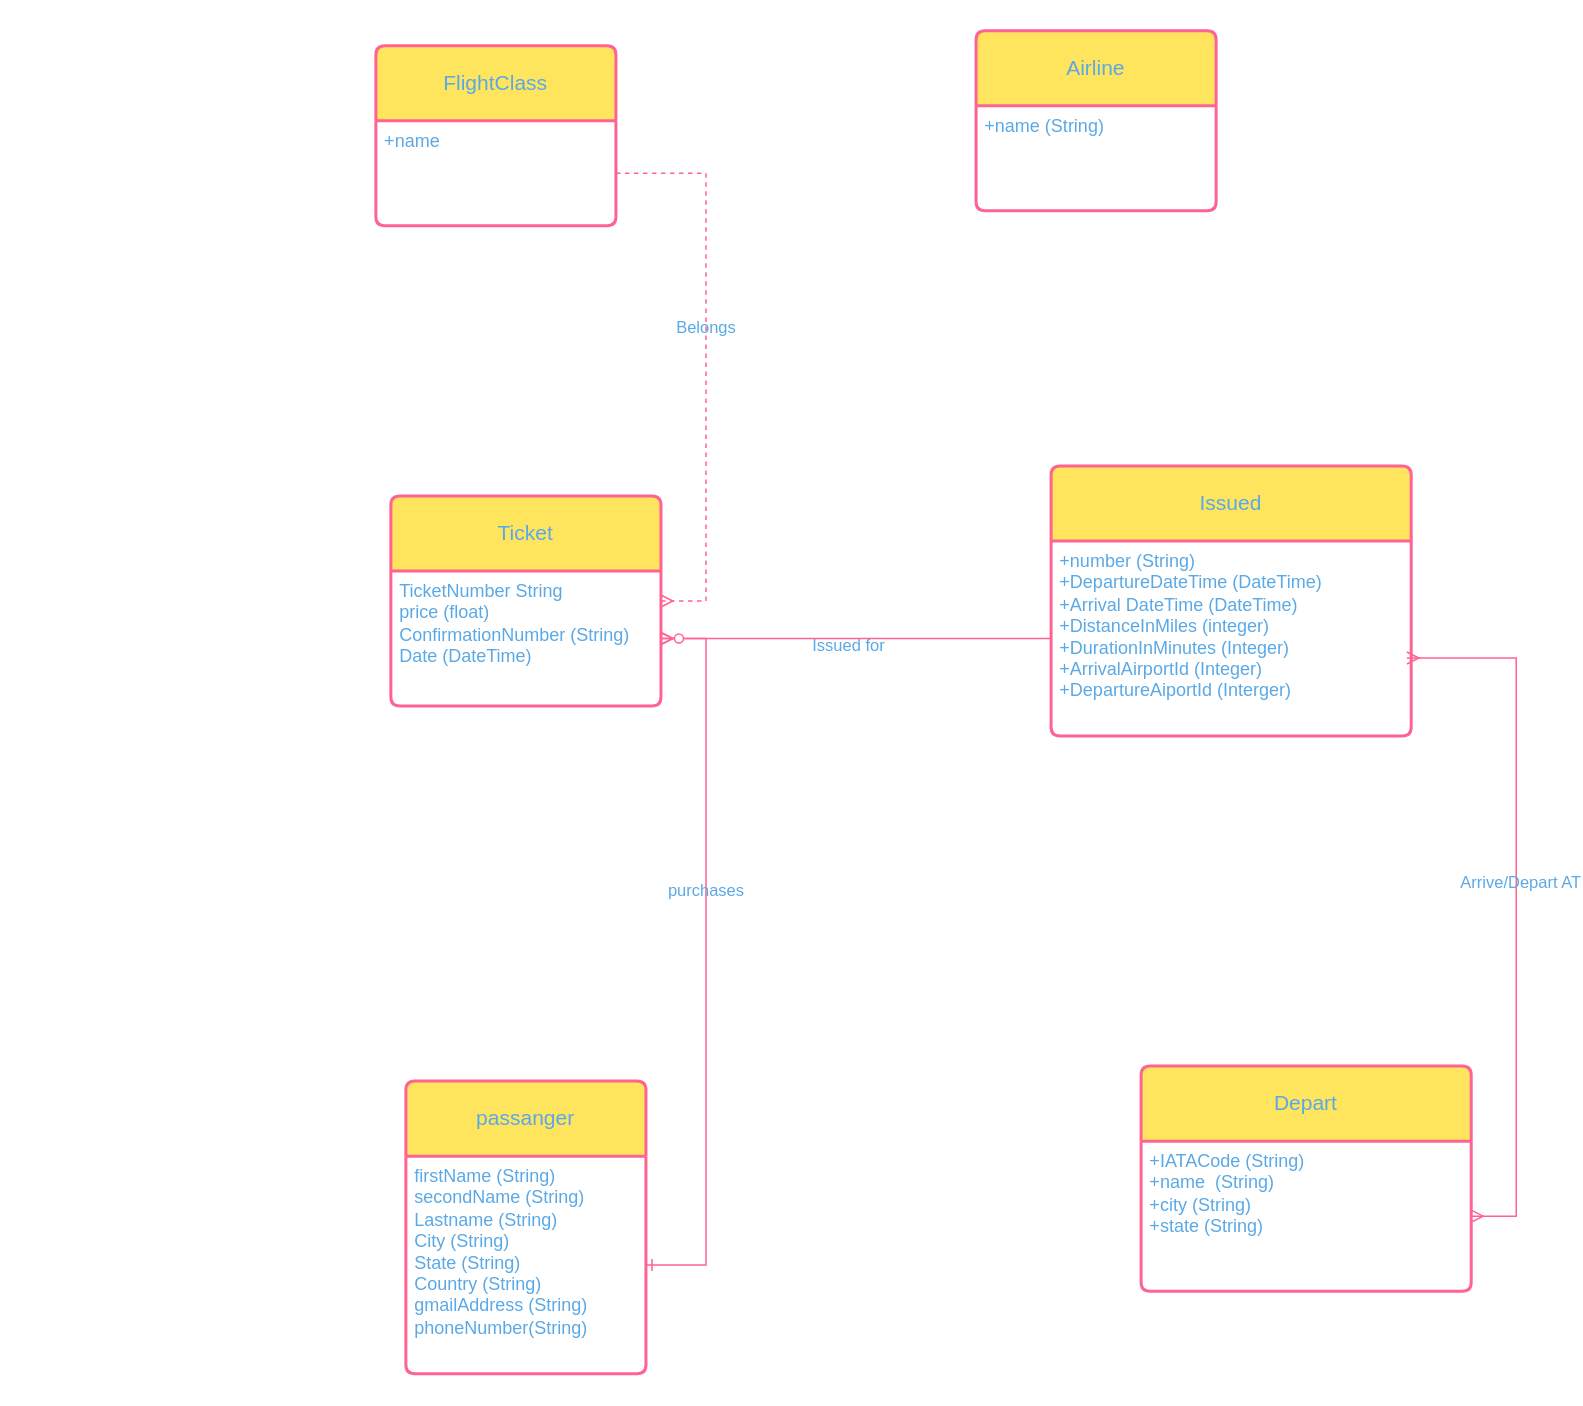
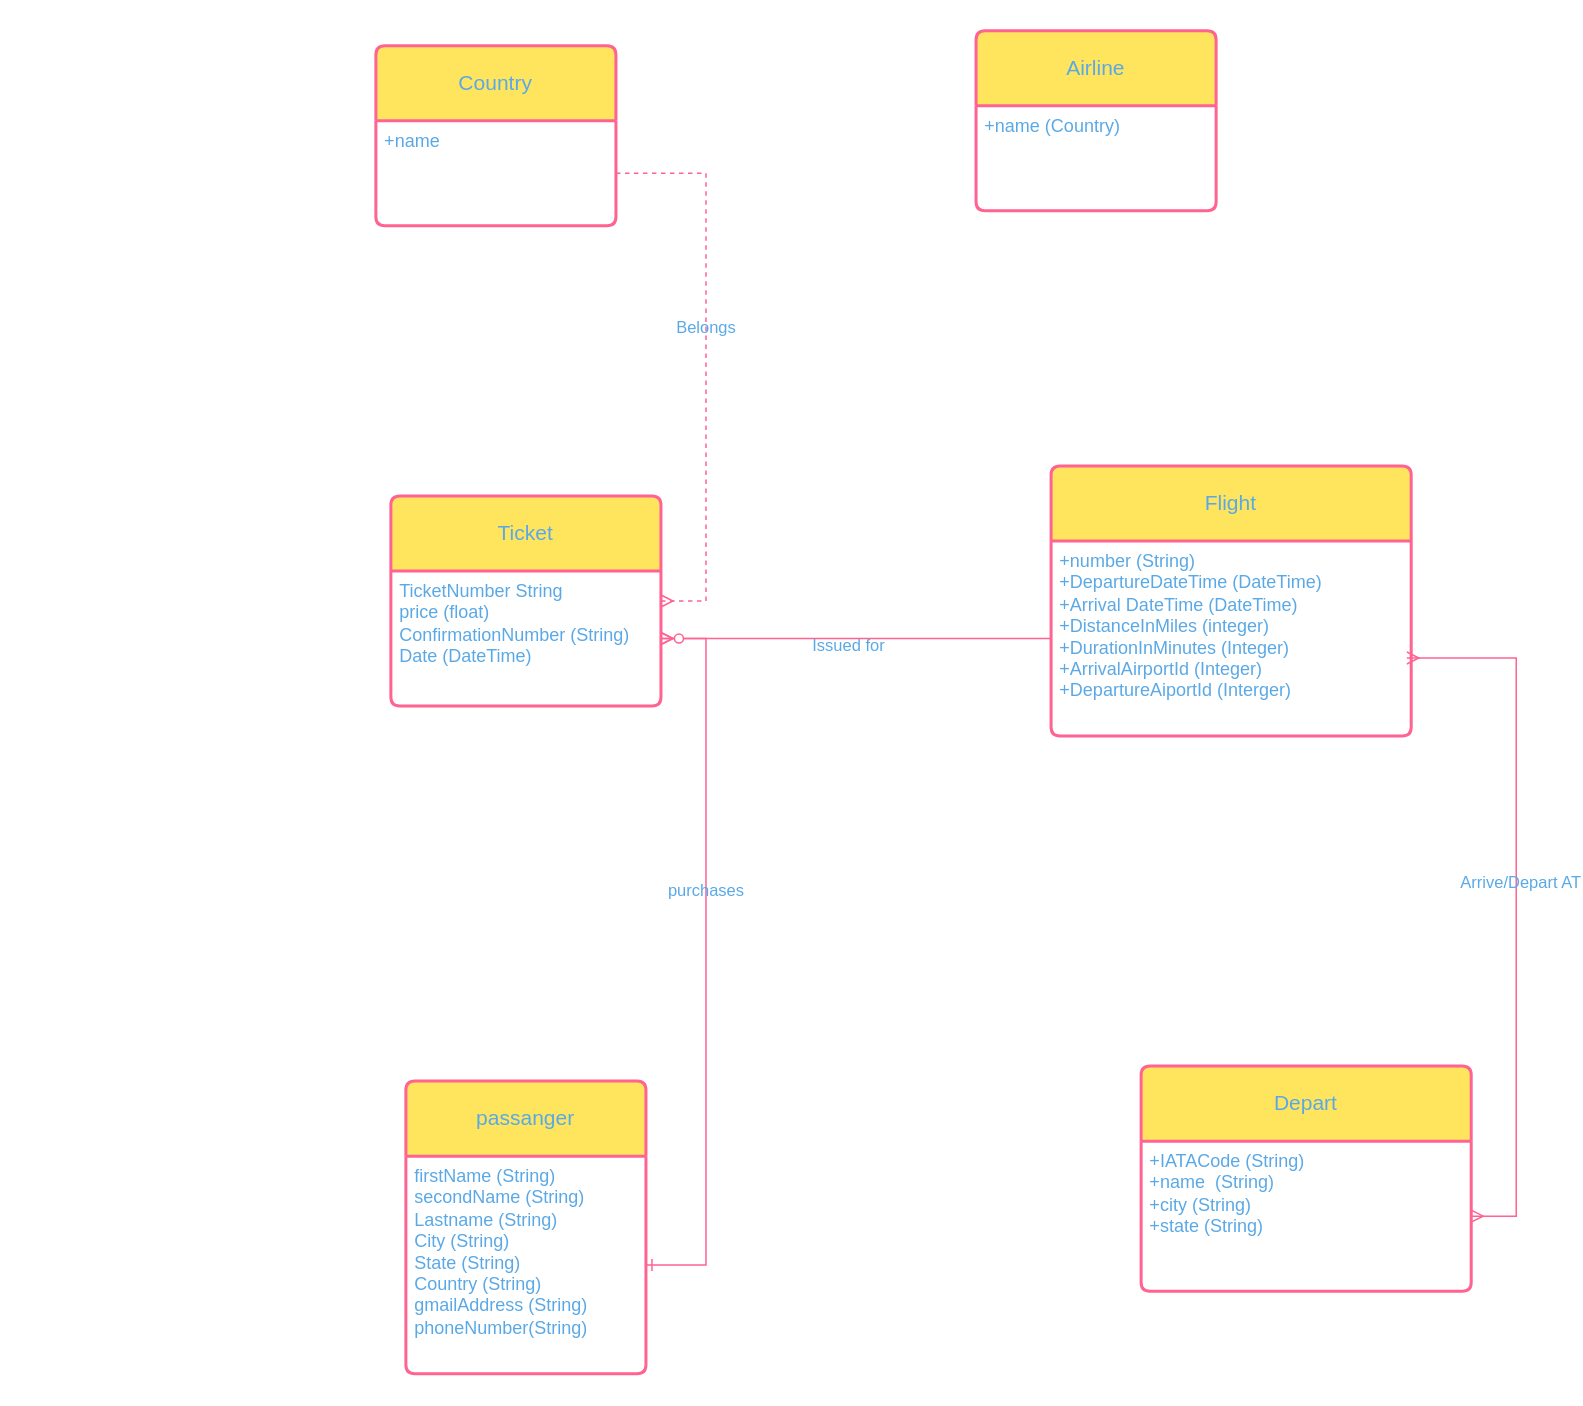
- <mxCell id="18" value="FlightClass" style="swimlane;childLayout=stackLayout;horizontal=1;startSize=50;horizontalStack=0;rounded=1;fontSize=14;fontStyle=0;strokeWidth=2;resizeParent=0;resizeLast=1;shadow=0;dashed=0;align=center;arcSize=4;whiteSpace=wrap;html=1;labelBackgroundColor=none;fillColor=#FFE45E;strokeColor=#FF6392;fontColor=#5AA9E6;" parent="1" vertex="1"><mxGeometry x="250" y="30" width="160" height="120" as="geometry" /></mxCell>
+ <mxCell id="18" value="Country" style="swimlane;childLayout=stackLayout;horizontal=1;startSize=50;horizontalStack=0;rounded=1;fontSize=14;fontStyle=0;strokeWidth=2;resizeParent=0;resizeLast=1;shadow=0;dashed=0;align=center;arcSize=4;whiteSpace=wrap;html=1;labelBackgroundColor=none;fillColor=#FFE45E;strokeColor=#FF6392;fontColor=#5AA9E6;" parent="1" vertex="1"><mxGeometry x="250" y="30" width="160" height="120" as="geometry" /></mxCell>
- <mxCell id="17" value="+name (String)" style="align=left;strokeColor=none;fillColor=none;spacingLeft=4;spacingRight=4;fontSize=12;verticalAlign=top;resizable=0;rotatable=0;part=1;html=1;whiteSpace=wrap;labelBackgroundColor=none;fontColor=#5AA9E6;" parent="16" vertex="1"><mxGeometry y="50" width="160" height="70" as="geometry" /></mxCell>
+ <mxCell id="17" value="+name (Country)" style="align=left;strokeColor=none;fillColor=none;spacingLeft=4;spacingRight=4;fontSize=12;verticalAlign=top;resizable=0;rotatable=0;part=1;html=1;whiteSpace=wrap;labelBackgroundColor=none;fontColor=#5AA9E6;" parent="16" vertex="1"><mxGeometry y="50" width="160" height="70" as="geometry" /></mxCell>
- <mxCell id="4" value="Issued" style="swimlane;childLayout=stackLayout;horizontal=1;startSize=50;horizontalStack=0;rounded=1;fontSize=14;fontStyle=0;strokeWidth=2;resizeParent=0;resizeLast=1;shadow=0;dashed=0;align=center;arcSize=4;whiteSpace=wrap;html=1;labelBackgroundColor=none;fillColor=#FFE45E;strokeColor=#FF6392;fontColor=#5AA9E6;" parent="1" vertex="1"><mxGeometry x="700" y="310" width="240" height="180" as="geometry" /></mxCell>
+ <mxCell id="4" value="Flight" style="swimlane;childLayout=stackLayout;horizontal=1;startSize=50;horizontalStack=0;rounded=1;fontSize=14;fontStyle=0;strokeWidth=2;resizeParent=0;resizeLast=1;shadow=0;dashed=0;align=center;arcSize=4;whiteSpace=wrap;html=1;labelBackgroundColor=none;fillColor=#FFE45E;strokeColor=#FF6392;fontColor=#5AA9E6;" parent="1" vertex="1"><mxGeometry x="700" y="310" width="240" height="180" as="geometry" /></mxCell>
